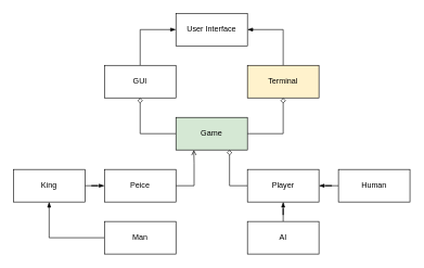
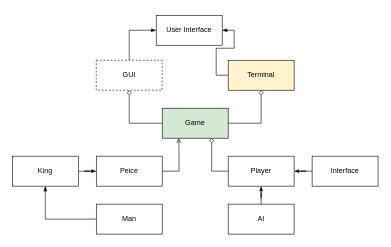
- <mxCell id="2" value="User Interface" style="rounded=0;whiteSpace=wrap;html=1;" vertex="1" parent="1"><mxGeometry x="270" y="20" width="110" height="50" as="geometry" /></mxCell>
+ <mxCell id="2" value="User Interface" style="rounded=0;whiteSpace=wrap;html=1;" vertex="1" parent="1"><mxGeometry x="260" y="25" width="110" height="50" as="geometry" /></mxCell>
- <mxCell id="4" value="GUI" style="rounded=0;whiteSpace=wrap;html=1;" vertex="1" parent="1"><mxGeometry x="160" y="100" width="110" height="50" as="geometry" /></mxCell>
+ <mxCell id="4" value="GUI" style="rounded=0;whiteSpace=wrap;html=1;dashed=1;" vertex="1" parent="1"><mxGeometry x="160" y="100" width="110" height="50" as="geometry" /></mxCell>
- <mxCell id="15" value="Human" style="rounded=0;whiteSpace=wrap;html=1;" vertex="1" parent="1"><mxGeometry x="520" y="260" width="110" height="50" as="geometry" /></mxCell>
+ <mxCell id="15" value="Interface" style="rounded=0;whiteSpace=wrap;html=1;" vertex="1" parent="1"><mxGeometry x="520" y="260" width="110" height="50" as="geometry" /></mxCell>
